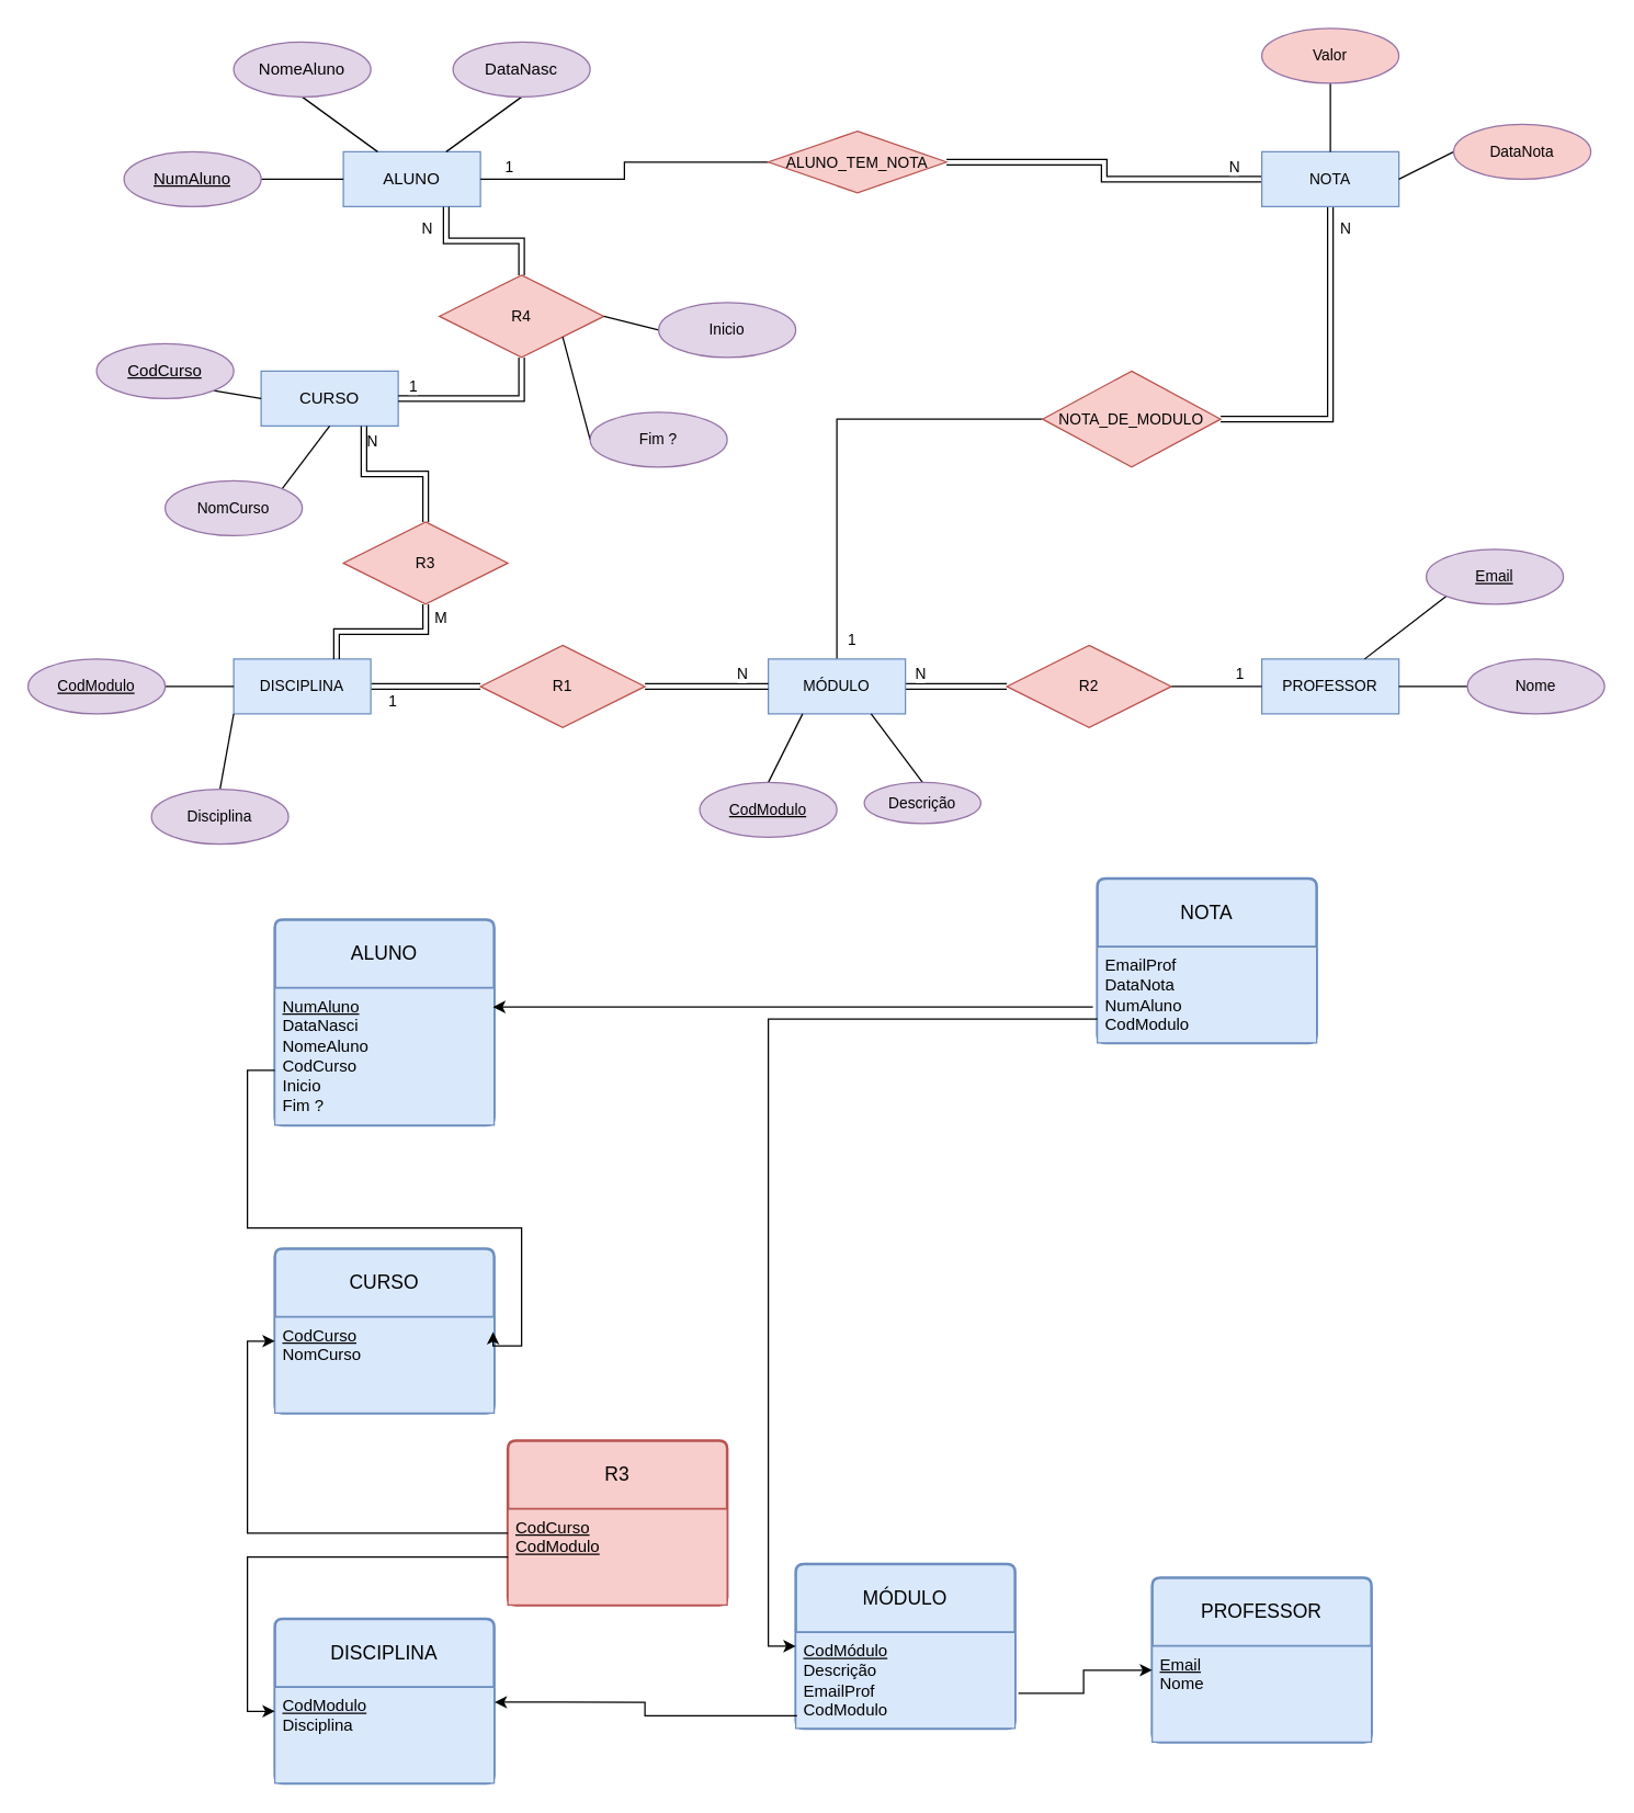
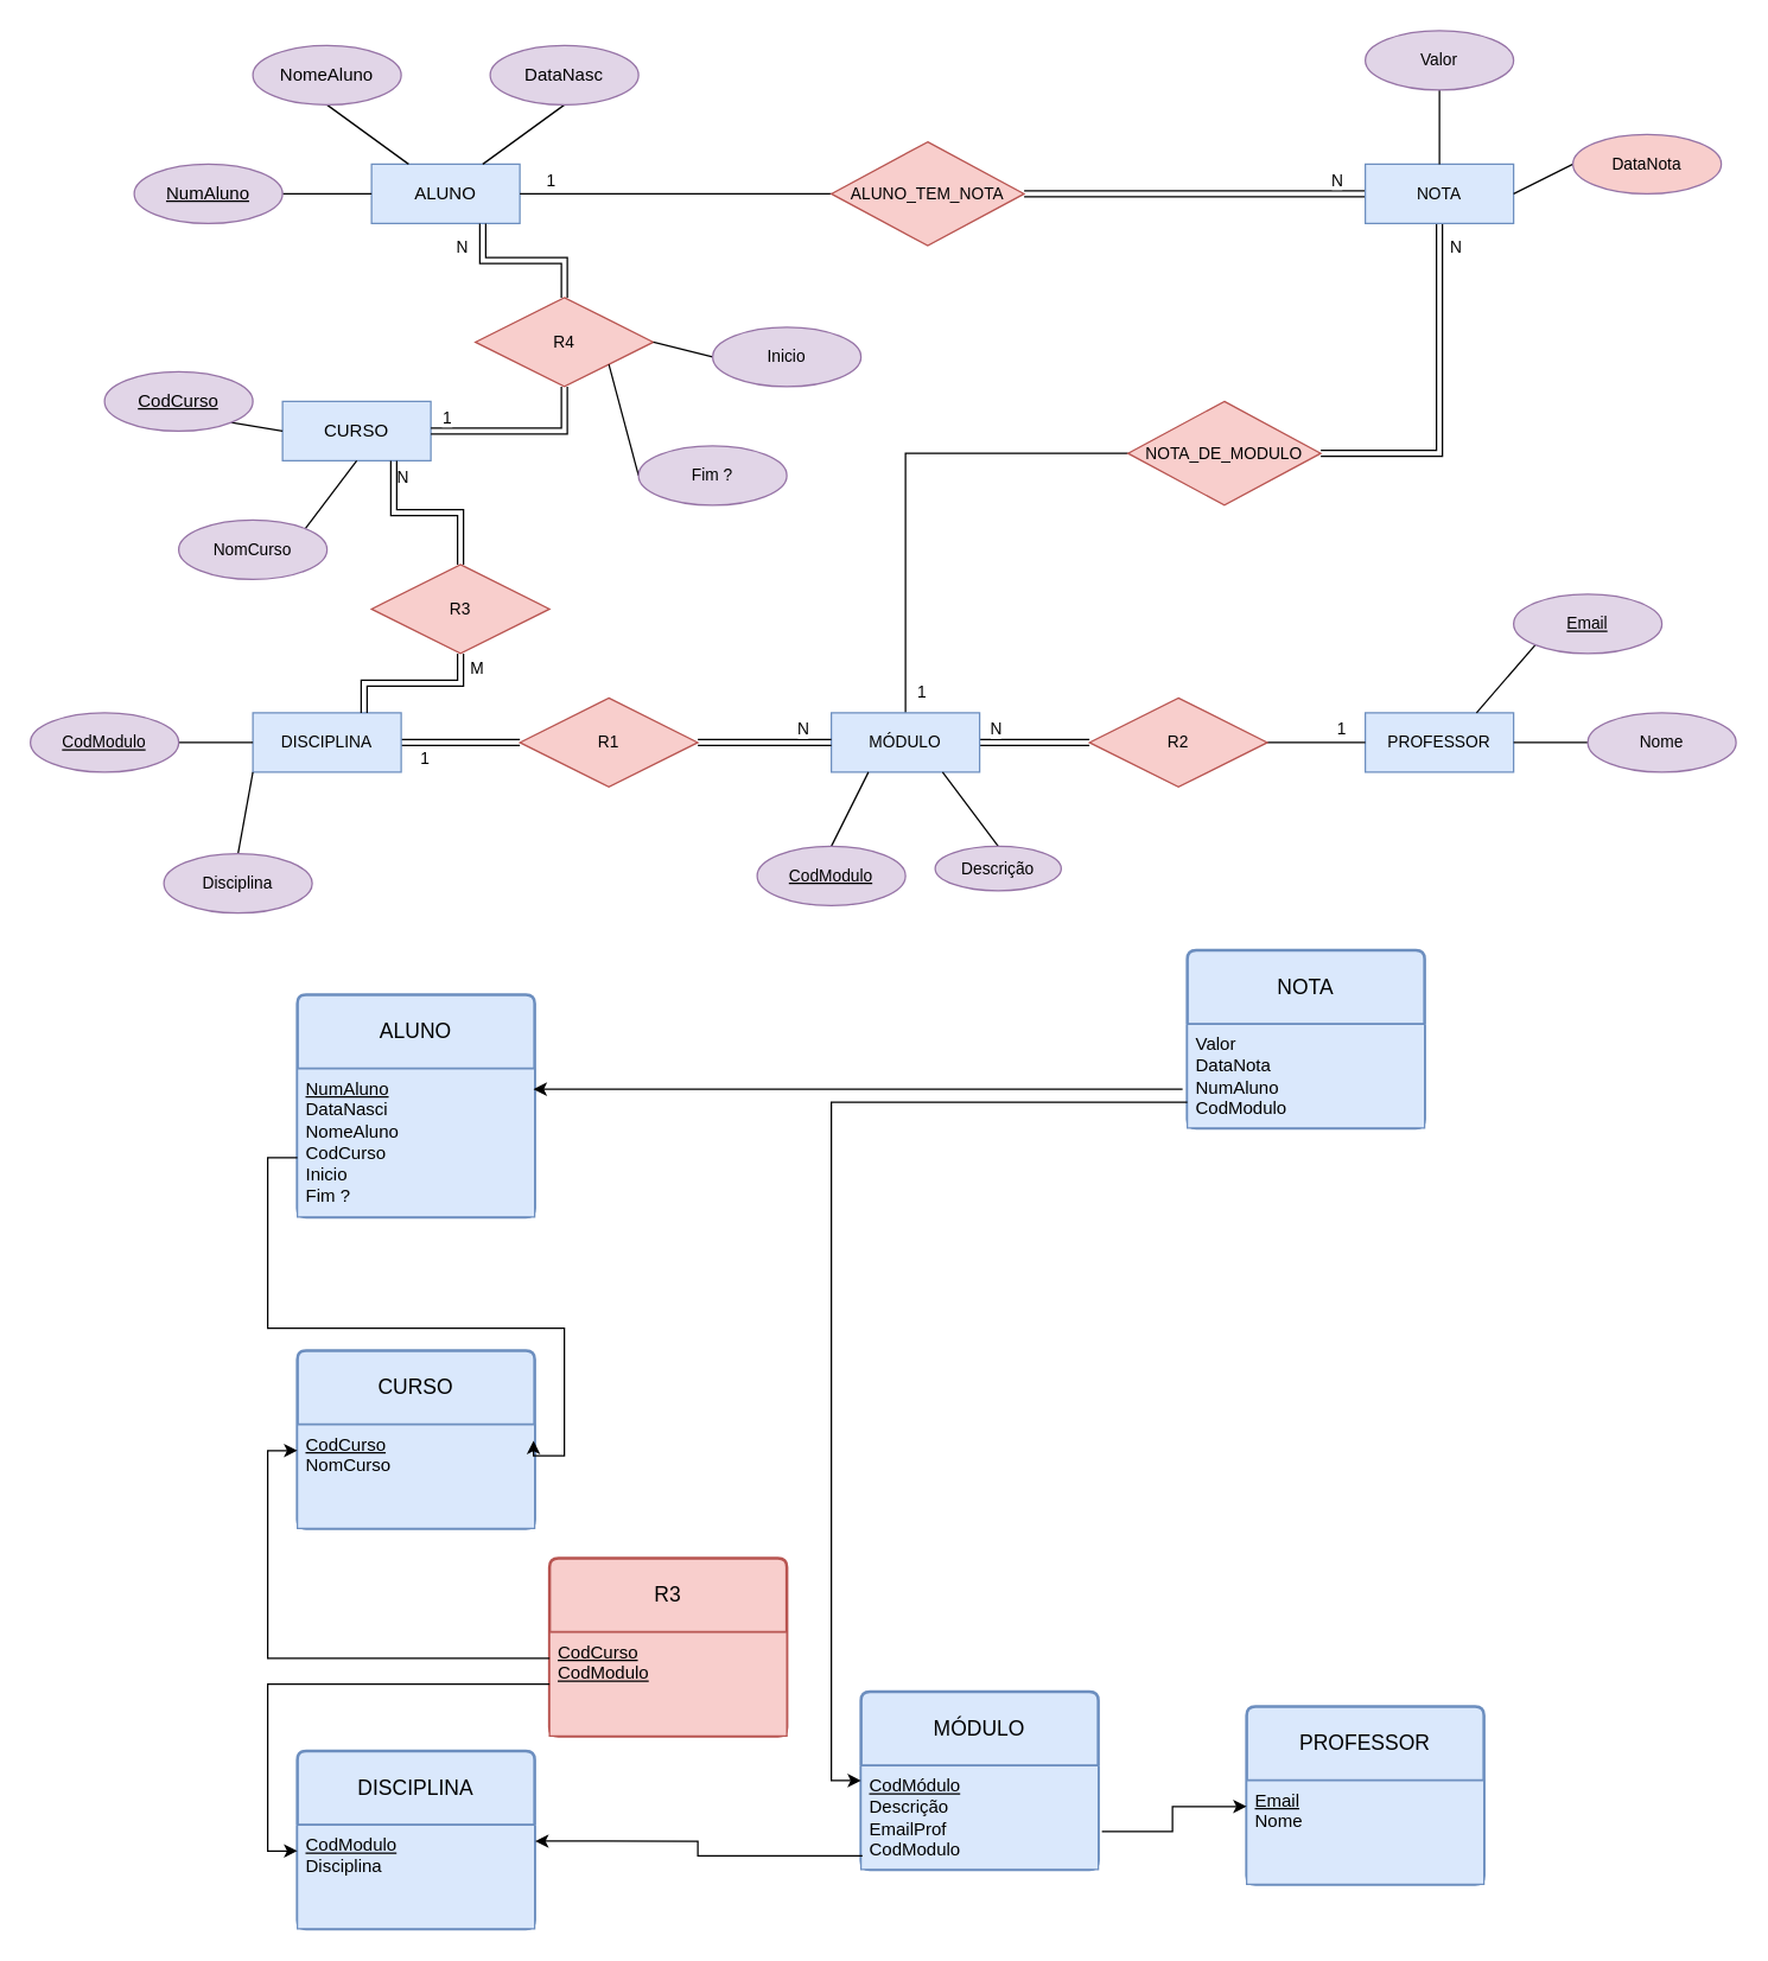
- <mxCell id="20" value="Valor" style="ellipse;whiteSpace=wrap;html=1;align=center;fontFamily=Helvetica;fontSize=11;labelBackgroundColor=none;fillColor=#f8cecc;strokeColor=#9673a6;" vertex="1" parent="1"><mxGeometry x="920" y="20" width="100" height="40" as="geometry" /></mxCell>
+ <mxCell id="20" value="Valor" style="ellipse;whiteSpace=wrap;html=1;align=center;fontFamily=Helvetica;fontSize=11;labelBackgroundColor=none;fillColor=#e1d5e7;strokeColor=#9673a6;" vertex="1" parent="1"><mxGeometry x="920" y="20" width="100" height="40" as="geometry" /></mxCell>
- <mxCell id="46" value="ALUNO_TEM_NOTA" style="shape=rhombus;perimeter=rhombusPerimeter;whiteSpace=wrap;html=1;align=center;fontFamily=Helvetica;fontSize=11;labelBackgroundColor=none;fillColor=#f8cecc;strokeColor=#b85450;" vertex="1" parent="1"><mxGeometry x="560" y="95" width="130" height="45" as="geometry" /></mxCell>
+ <mxCell id="46" value="ALUNO_TEM_NOTA" style="shape=rhombus;perimeter=rhombusPerimeter;whiteSpace=wrap;html=1;align=center;fontFamily=Helvetica;fontSize=11;labelBackgroundColor=none;fillColor=#f8cecc;strokeColor=#b85450;" vertex="1" parent="1"><mxGeometry x="560" y="95" width="130" height="70" as="geometry" /></mxCell>
- <mxCell id="27" value="Email" style="ellipse;whiteSpace=wrap;html=1;align=center;fontStyle=4;fontFamily=Helvetica;fontSize=11;labelBackgroundColor=none;fillColor=#e1d5e7;strokeColor=#9673a6;" vertex="1" parent="1"><mxGeometry x="1040" y="400" width="100" height="40" as="geometry" /></mxCell>
+ <mxCell id="27" value="Email" style="ellipse;whiteSpace=wrap;html=1;align=center;fontStyle=4;fontFamily=Helvetica;fontSize=11;labelBackgroundColor=none;fillColor=#e1d5e7;strokeColor=#9673a6;" vertex="1" parent="1"><mxGeometry x="1020" y="400" width="100" height="40" as="geometry" /></mxCell>
- <mxCell id="75" value="&lt;div&gt;&lt;span style=&quot;color: light-dark(rgb(0, 0, 0), rgb(255, 255, 255));&quot;&gt;EmailProf&lt;/span&gt;&lt;/div&gt;&lt;div&gt;DataNota&lt;/div&gt;&lt;div&gt;NumAluno&lt;/div&gt;&lt;div&gt;CodModulo&lt;/div&gt;" style="align=left;strokeColor=#6c8ebf;fillColor=#dae8fc;spacingLeft=4;spacingRight=4;fontSize=12;verticalAlign=top;resizable=0;rotatable=0;part=1;html=1;whiteSpace=wrap;fontFamily=Helvetica;labelBackgroundColor=none;" vertex="1" parent="74"><mxGeometry y="50" width="160" height="70" as="geometry" /></mxCell>
+ <mxCell id="75" value="&lt;div&gt;&lt;span style=&quot;color: light-dark(rgb(0, 0, 0), rgb(255, 255, 255));&quot;&gt;Valor&lt;/span&gt;&lt;/div&gt;&lt;div&gt;DataNota&lt;/div&gt;&lt;div&gt;NumAluno&lt;/div&gt;&lt;div&gt;CodModulo&lt;/div&gt;" style="align=left;strokeColor=#6c8ebf;fillColor=#dae8fc;spacingLeft=4;spacingRight=4;fontSize=12;verticalAlign=top;resizable=0;rotatable=0;part=1;html=1;whiteSpace=wrap;fontFamily=Helvetica;labelBackgroundColor=none;" vertex="1" parent="74"><mxGeometry y="50" width="160" height="70" as="geometry" /></mxCell>
